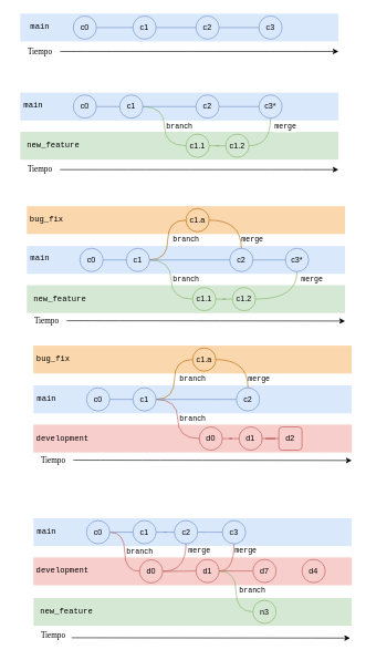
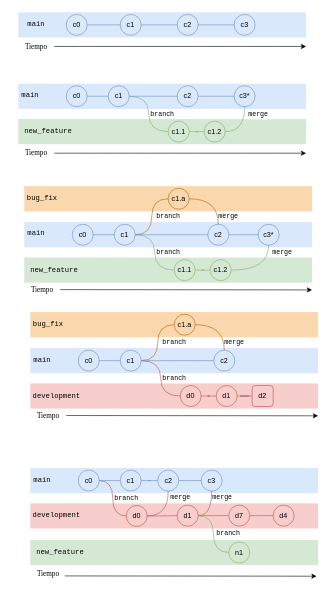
+ <mxCell id="96" style="edgeStyle=orthogonalEdgeStyle;curved=1;orthogonalLoop=1;jettySize=auto;html=1;entryX=0;entryY=0.5;entryDx=0;entryDy=0;labelBackgroundColor=none;fontFamily=Courier New;endArrow=none;endFill=0;fillColor=#f8cecc;strokeColor=#b85450;" edge="1" parent="1" source="97" target="99"><mxGeometry relative="1" as="geometry" /></mxCell>
- <mxCell id="101" value="n3" style="ellipse;whiteSpace=wrap;html=1;aspect=fixed;fillColor=#d5e8d4;strokeColor=#82b366;" vertex="1" parent="1"><mxGeometry x="381" y="903.5" width="35" height="35" as="geometry" /></mxCell>
+ <mxCell id="101" value="n1" style="ellipse;whiteSpace=wrap;html=1;aspect=fixed;fillColor=#d5e8d4;strokeColor=#82b366;" vertex="1" parent="1"><mxGeometry x="381" y="903.5" width="35" height="35" as="geometry" /></mxCell>
